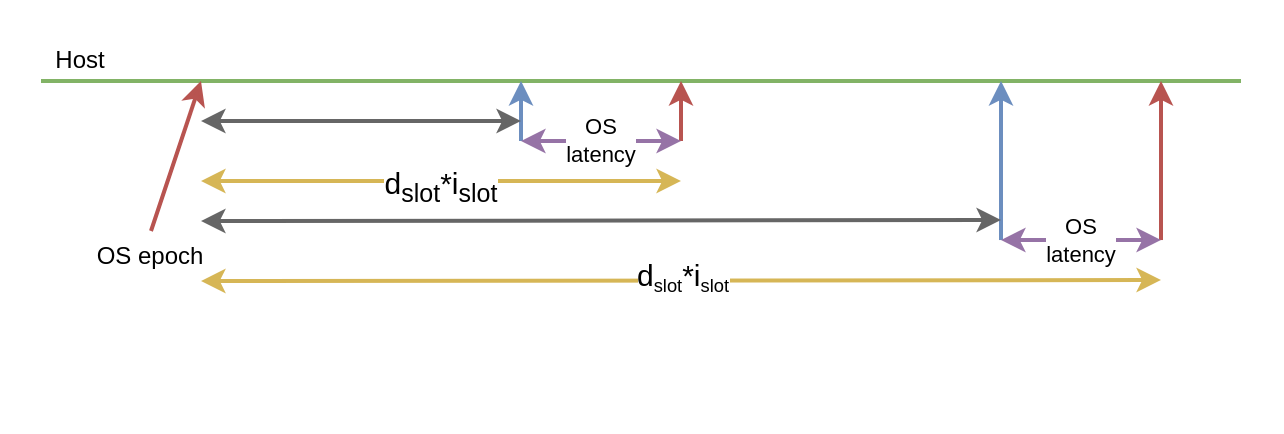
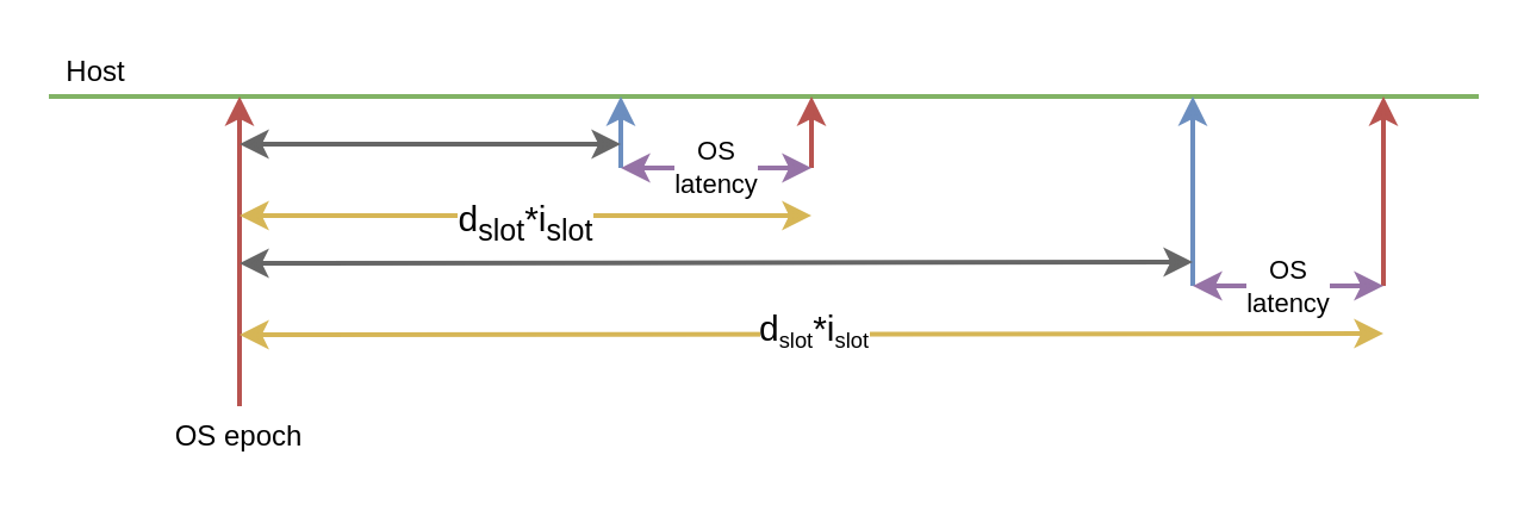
- <mxCell id="4" value="OS epoch" style="text;html=1;strokeColor=none;fillColor=none;align=center;verticalAlign=middle;whiteSpace=wrap;rounded=0;" parent="1" vertex="1"><mxGeometry x="25" y="115" width="100" height="25" as="geometry" /></mxCell>
+ <mxCell id="4" value="OS epoch" style="text;html=1;strokeColor=none;fillColor=none;align=center;verticalAlign=middle;whiteSpace=wrap;rounded=0;" parent="1" vertex="1"><mxGeometry x="50" y="170" width="100" height="25" as="geometry" /></mxCell>
